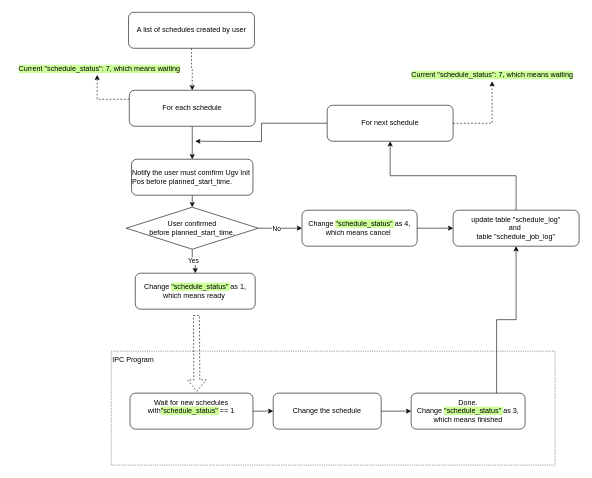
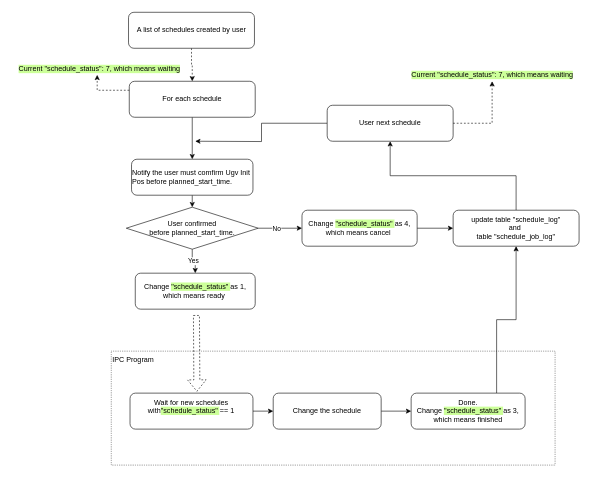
- <mxCell id="4" value="For each schedule" style="rounded=1;whiteSpace=wrap;html=1;" vertex="1" parent="1"><mxGeometry x="215" y="150" width="210" height="60" as="geometry" /></mxCell>
+ <mxCell id="4" value="For each schedule" style="rounded=1;whiteSpace=wrap;html=1;" vertex="1" parent="1"><mxGeometry x="215" y="135" width="210" height="60" as="geometry" /></mxCell>
- <mxCell id="29" value="For next schedule" style="rounded=1;whiteSpace=wrap;html=1;" vertex="1" parent="1"><mxGeometry x="545" y="175" width="210" height="60" as="geometry" /></mxCell>
+ <mxCell id="29" value="User next schedule" style="rounded=1;whiteSpace=wrap;html=1;" vertex="1" parent="1"><mxGeometry x="545" y="175" width="210" height="60" as="geometry" /></mxCell>
